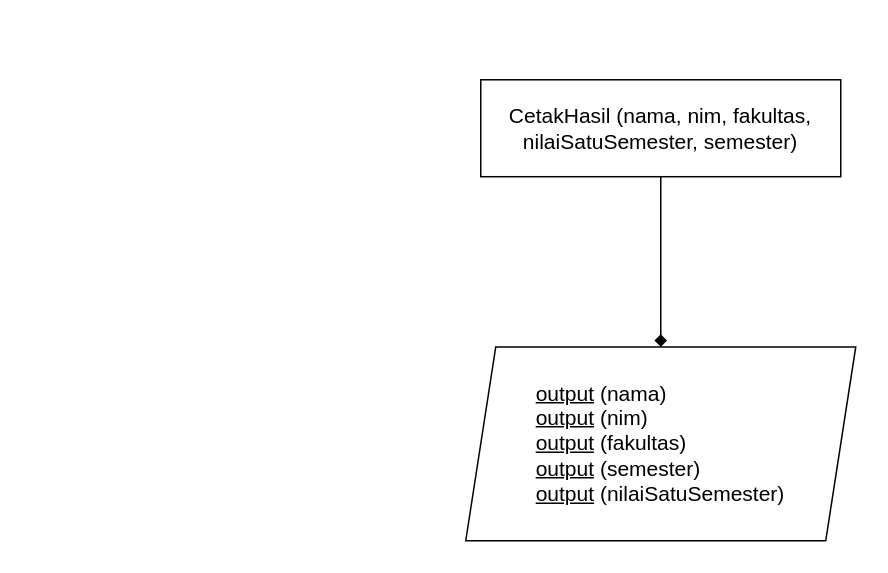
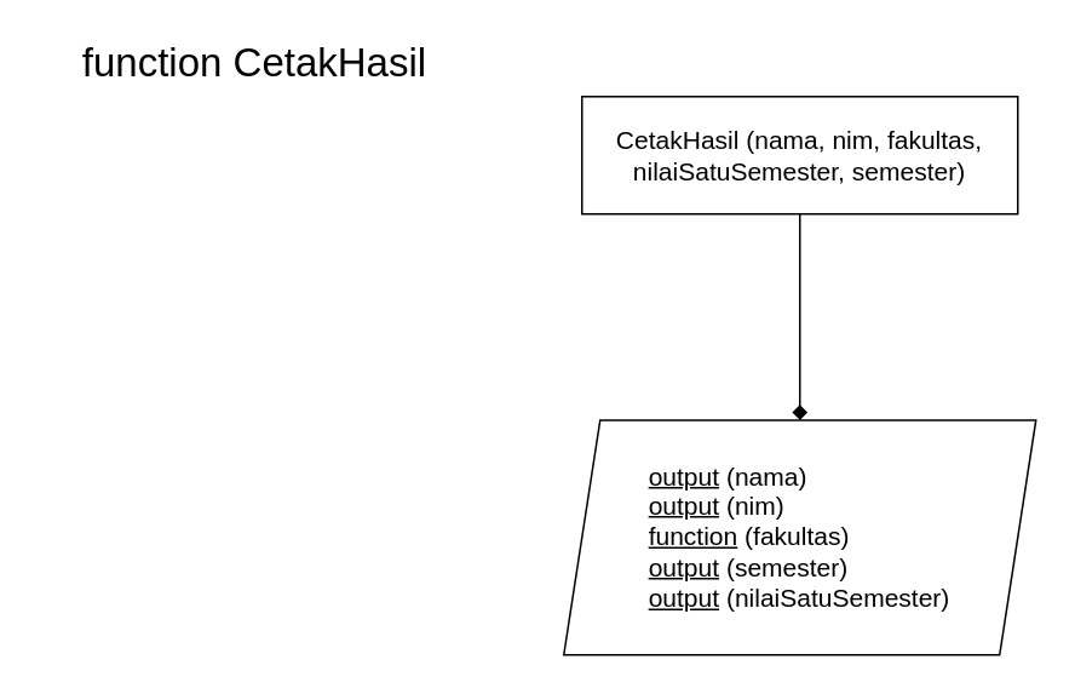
+ <mxCell id="4" value="&lt;font style=&quot;font-size: 22px;&quot;&gt;function CetakHasil&lt;/font&gt;" style="text;html=1;strokeColor=none;fillColor=none;align=center;verticalAlign=middle;whiteSpace=wrap;rounded=0;" vertex="1" parent="1"><mxGeometry x="20" y="20" width="240" height="30" as="geometry" /></mxCell>
- <mxCell id="5" value="&lt;div style=&quot;text-align: justify; font-size: 14px;&quot;&gt;&lt;span style=&quot;background-color: initial;&quot;&gt;&lt;font style=&quot;font-size: 14px;&quot;&gt;&lt;u&gt;output&lt;/u&gt; (nama)&lt;/font&gt;&lt;/span&gt;&lt;/div&gt;&lt;font style=&quot;font-size: 14px;&quot;&gt;&lt;div style=&quot;text-align: justify;&quot;&gt;&lt;span style=&quot;background-color: initial;&quot;&gt;&lt;u&gt;output&lt;/u&gt; (nim)&lt;/span&gt;&lt;/div&gt;&lt;div style=&quot;text-align: justify;&quot;&gt;&lt;span style=&quot;background-color: initial;&quot;&gt;&lt;u&gt;output&lt;/u&gt; (fakultas)&lt;/span&gt;&lt;/div&gt;&lt;div style=&quot;text-align: justify;&quot;&gt;&lt;span style=&quot;background-color: initial;&quot;&gt;&lt;u&gt;output&lt;/u&gt; (semester)&lt;/span&gt;&lt;/div&gt;&lt;div style=&quot;text-align: justify;&quot;&gt;&lt;span style=&quot;background-color: initial;&quot;&gt;&lt;u&gt;output&lt;/u&gt; (nilaiSatuSemester)&lt;/span&gt;&lt;/div&gt;&lt;/font&gt;" style="shape=parallelogram;perimeter=parallelogramPerimeter;whiteSpace=wrap;html=1;fixedSize=1;rounded=0;align=center;" vertex="1" parent="1"><mxGeometry x="310" y="230.76" width="260" height="129.24" as="geometry" /></mxCell>
+ <mxCell id="5" value="&lt;div style=&quot;text-align: justify; font-size: 14px;&quot;&gt;&lt;span style=&quot;background-color: initial;&quot;&gt;&lt;font style=&quot;font-size: 14px;&quot;&gt;&lt;u&gt;output&lt;/u&gt; (nama)&lt;/font&gt;&lt;/span&gt;&lt;/div&gt;&lt;font style=&quot;font-size: 14px;&quot;&gt;&lt;div style=&quot;text-align: justify;&quot;&gt;&lt;span style=&quot;background-color: initial;&quot;&gt;&lt;u&gt;output&lt;/u&gt; (nim)&lt;/span&gt;&lt;/div&gt;&lt;div style=&quot;text-align: justify;&quot;&gt;&lt;span style=&quot;background-color: initial;&quot;&gt;&lt;u&gt;function&lt;/u&gt; (fakultas)&lt;/span&gt;&lt;/div&gt;&lt;div style=&quot;text-align: justify;&quot;&gt;&lt;span style=&quot;background-color: initial;&quot;&gt;&lt;u&gt;output&lt;/u&gt; (semester)&lt;/span&gt;&lt;/div&gt;&lt;div style=&quot;text-align: justify;&quot;&gt;&lt;span style=&quot;background-color: initial;&quot;&gt;&lt;u&gt;output&lt;/u&gt; (nilaiSatuSemester)&lt;/span&gt;&lt;/div&gt;&lt;/font&gt;" style="shape=parallelogram;perimeter=parallelogramPerimeter;whiteSpace=wrap;html=1;fixedSize=1;rounded=0;align=center;" vertex="1" parent="1"><mxGeometry x="310" y="230.76" width="260" height="129.24" as="geometry" /></mxCell>
